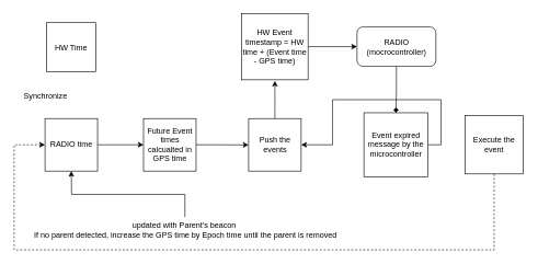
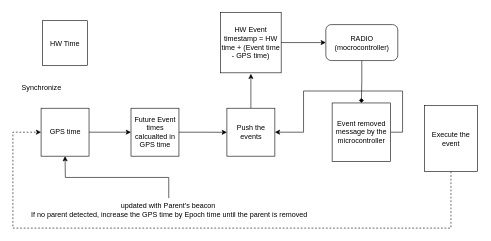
- <mxCell id="7" value="RADIO time" style="whiteSpace=wrap;html=1;aspect=fixed;" vertex="1" parent="1"><mxGeometry x="67.5" y="180" width="80" height="80" as="geometry" /></mxCell>
+ <mxCell id="7" value="GPS time" style="whiteSpace=wrap;html=1;aspect=fixed;" vertex="1" parent="1"><mxGeometry x="67.5" y="180" width="80" height="80" as="geometry" /></mxCell>
- <mxCell id="17" value="Event expired message by the microcontroller" style="whiteSpace=wrap;html=1;aspect=fixed;" vertex="1" parent="1"><mxGeometry x="553" y="171.25" width="97.5" height="97.5" as="geometry" /></mxCell>
+ <mxCell id="17" value="Event removed message by the microcontroller" style="whiteSpace=wrap;html=1;aspect=fixed;" vertex="1" parent="1"><mxGeometry x="553" y="171.25" width="97.5" height="97.5" as="geometry" /></mxCell>
- <mxCell id="19" value="Execute the event" style="whiteSpace=wrap;html=1;aspect=fixed;" vertex="1" parent="1"><mxGeometry x="706.75" y="175.63" width="88.75" height="88.75" as="geometry" /></mxCell>
+ <mxCell id="19" value="Execute the event" style="whiteSpace=wrap;html=1;aspect=fixed;" vertex="1" parent="1"><mxGeometry x="706.75" y="175.63" width="88.75" height="110" as="geometry" /></mxCell>
